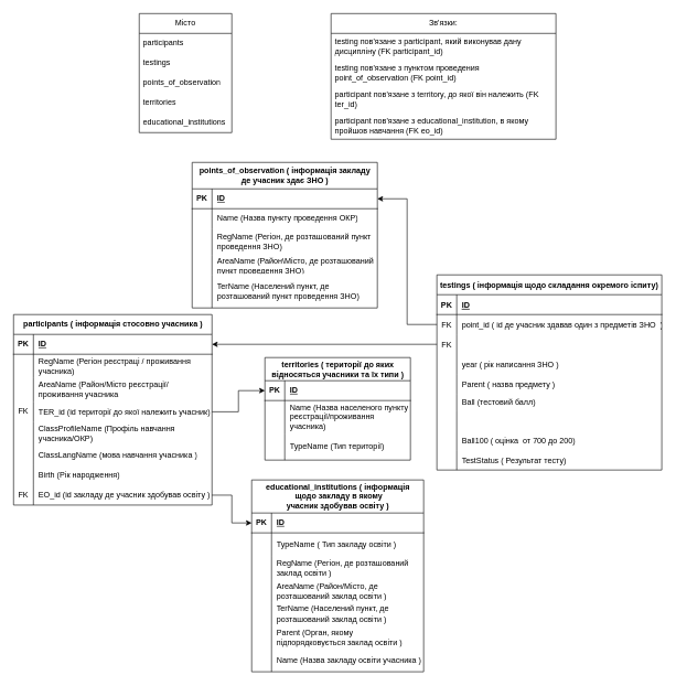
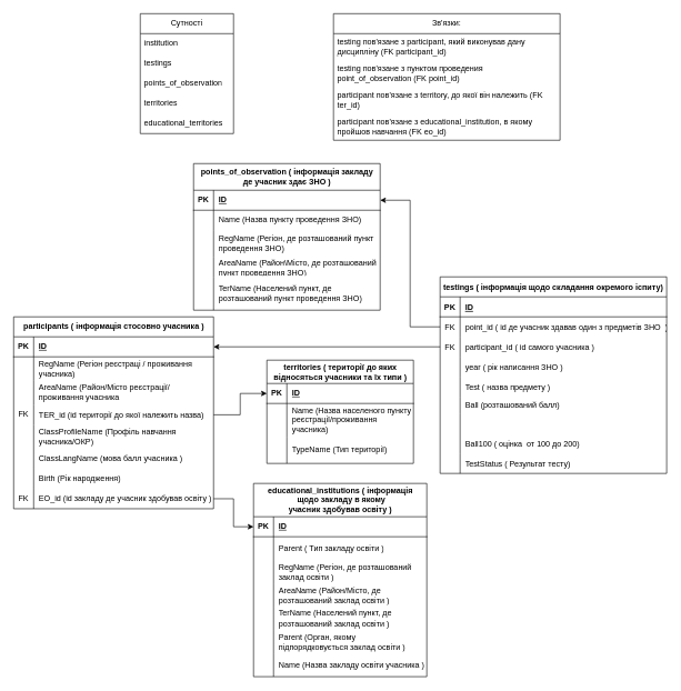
- <mxCell id="2" value="Місто" style="swimlane;fontStyle=0;childLayout=stackLayout;horizontal=1;startSize=30;horizontalStack=0;resizeParent=1;resizeParentMax=0;resizeLast=0;collapsible=1;marginBottom=0;whiteSpace=wrap;html=1;" parent="1" vertex="1"><mxGeometry x="210" y="20" width="140" height="180" as="geometry" /></mxCell>
+ <mxCell id="2" value="Сутності" style="swimlane;fontStyle=0;childLayout=stackLayout;horizontal=1;startSize=30;horizontalStack=0;resizeParent=1;resizeParentMax=0;resizeLast=0;collapsible=1;marginBottom=0;whiteSpace=wrap;html=1;" parent="1" vertex="1"><mxGeometry x="210" y="20" width="140" height="180" as="geometry" /></mxCell>
- <mxCell id="3" value="participants" style="text;strokeColor=none;fillColor=none;align=left;verticalAlign=middle;spacingLeft=4;spacingRight=4;overflow=hidden;points=[[0,0.5],[1,0.5]];portConstraint=eastwest;rotatable=0;whiteSpace=wrap;html=1;" parent="2" vertex="1"><mxGeometry y="30" width="140" height="30" as="geometry" /></mxCell>
+ <mxCell id="3" value="institution" style="text;strokeColor=none;fillColor=none;align=left;verticalAlign=middle;spacingLeft=4;spacingRight=4;overflow=hidden;points=[[0,0.5],[1,0.5]];portConstraint=eastwest;rotatable=0;whiteSpace=wrap;html=1;" parent="2" vertex="1"><mxGeometry y="30" width="140" height="30" as="geometry" /></mxCell>
- <mxCell id="7" value="educational_institutions" style="text;strokeColor=none;fillColor=none;align=left;verticalAlign=middle;spacingLeft=4;spacingRight=4;overflow=hidden;points=[[0,0.5],[1,0.5]];portConstraint=eastwest;rotatable=0;whiteSpace=wrap;html=1;" parent="2" vertex="1"><mxGeometry y="150" width="140" height="30" as="geometry" /></mxCell>
+ <mxCell id="7" value="educational_territories" style="text;strokeColor=none;fillColor=none;align=left;verticalAlign=middle;spacingLeft=4;spacingRight=4;overflow=hidden;points=[[0,0.5],[1,0.5]];portConstraint=eastwest;rotatable=0;whiteSpace=wrap;html=1;" parent="2" vertex="1"><mxGeometry y="150" width="140" height="30" as="geometry" /></mxCell>
- <mxCell id="68" value="Name (Назва пункту проведення ОКР)" style="shape=partialRectangle;connectable=0;fillColor=none;top=0;left=0;bottom=0;right=0;align=left;spacingLeft=6;overflow=hidden;whiteSpace=wrap;html=1;" parent="66" vertex="1"><mxGeometry x="30" width="250" height="30" as="geometry"><mxRectangle width="250" height="30" as="alternateBounds" /></mxGeometry></mxCell>
+ <mxCell id="68" value="Name (Назва пункту проведення ЗНО)" style="shape=partialRectangle;connectable=0;fillColor=none;top=0;left=0;bottom=0;right=0;align=left;spacingLeft=6;overflow=hidden;whiteSpace=wrap;html=1;" parent="66" vertex="1"><mxGeometry x="30" width="250" height="30" as="geometry"><mxRectangle width="250" height="30" as="alternateBounds" /></mxGeometry></mxCell>
+ <mxCell id="22" value="participant_id ( id самого учасника )" style="shape=partialRectangle;overflow=hidden;connectable=0;fillColor=none;top=0;left=0;bottom=0;right=0;align=left;spacingLeft=6;" parent="20" vertex="1"><mxGeometry x="30" width="310" height="30" as="geometry"><mxRectangle width="310" height="30" as="alternateBounds" /></mxGeometry></mxCell>
- <mxCell id="28" value="Parent ( назва предмету )" style="shape=partialRectangle;overflow=hidden;connectable=0;fillColor=none;top=0;left=0;bottom=0;right=0;align=left;spacingLeft=6;" parent="26" vertex="1"><mxGeometry x="30" width="310" height="30" as="geometry"><mxRectangle width="310" height="30" as="alternateBounds" /></mxGeometry></mxCell>
+ <mxCell id="28" value="Test ( назва предмету )" style="shape=partialRectangle;overflow=hidden;connectable=0;fillColor=none;top=0;left=0;bottom=0;right=0;align=left;spacingLeft=6;" parent="26" vertex="1"><mxGeometry x="30" width="310" height="30" as="geometry"><mxRectangle width="310" height="30" as="alternateBounds" /></mxGeometry></mxCell>
- <mxCell id="31" value="Ball (тестовий балл)" style="shape=partialRectangle;overflow=hidden;connectable=0;fillColor=none;top=0;left=0;bottom=0;right=0;align=left;spacingLeft=6;" parent="29" vertex="1"><mxGeometry x="30" width="310" height="25" as="geometry"><mxRectangle width="310" height="25" as="alternateBounds" /></mxGeometry></mxCell>
+ <mxCell id="31" value="Ball (розташований балл)" style="shape=partialRectangle;overflow=hidden;connectable=0;fillColor=none;top=0;left=0;bottom=0;right=0;align=left;spacingLeft=6;" parent="29" vertex="1"><mxGeometry x="30" width="310" height="25" as="geometry"><mxRectangle width="310" height="25" as="alternateBounds" /></mxGeometry></mxCell>
- <mxCell id="90" value="TER_id (id території до якої належить учасник)&lt;span style=&quot;border-color: var(--border-color); font-size: 14px; background-color: rgb(250, 250, 250); font-family: Roboto, -apple-system, &amp;quot;apple color emoji&amp;quot;, BlinkMacSystemFont, &amp;quot;Segoe UI&amp;quot;, Oxygen-Sans, Ubuntu, Cantarell, &amp;quot;Helvetica Neue&amp;quot;, sans-serif;&quot;&gt;&lt;br style=&quot;border-color: var(--border-color);&quot;&gt;&lt;/span&gt;" style="shape=partialRectangle;connectable=0;fillColor=none;top=0;left=0;bottom=0;right=0;align=left;spacingLeft=6;overflow=hidden;whiteSpace=wrap;html=1;" parent="88" vertex="1"><mxGeometry x="30" width="270" height="30" as="geometry"><mxRectangle width="270" height="30" as="alternateBounds" /></mxGeometry></mxCell>
+ <mxCell id="90" value="TER_id (id території до якої належить назва)&lt;span style=&quot;border-color: var(--border-color); font-size: 14px; background-color: rgb(250, 250, 250); font-family: Roboto, -apple-system, &amp;quot;apple color emoji&amp;quot;, BlinkMacSystemFont, &amp;quot;Segoe UI&amp;quot;, Oxygen-Sans, Ubuntu, Cantarell, &amp;quot;Helvetica Neue&amp;quot;, sans-serif;&quot;&gt;&lt;br style=&quot;border-color: var(--border-color);&quot;&gt;&lt;/span&gt;" style="shape=partialRectangle;connectable=0;fillColor=none;top=0;left=0;bottom=0;right=0;align=left;spacingLeft=6;overflow=hidden;whiteSpace=wrap;html=1;" parent="88" vertex="1"><mxGeometry x="30" width="270" height="30" as="geometry"><mxRectangle width="270" height="30" as="alternateBounds" /></mxGeometry></mxCell>
- <mxCell id="36" value="Ball100 ( оцінка  от 700 до 200)" style="shape=partialRectangle;overflow=hidden;connectable=0;fillColor=none;top=0;left=0;bottom=0;right=0;align=left;spacingLeft=6;" parent="34" vertex="1"><mxGeometry x="30" width="310" height="30" as="geometry"><mxRectangle width="310" height="30" as="alternateBounds" /></mxGeometry></mxCell>
+ <mxCell id="36" value="Ball100 ( оцінка  от 100 до 200)" style="shape=partialRectangle;overflow=hidden;connectable=0;fillColor=none;top=0;left=0;bottom=0;right=0;align=left;spacingLeft=6;" parent="34" vertex="1"><mxGeometry x="30" width="310" height="30" as="geometry"><mxRectangle width="310" height="30" as="alternateBounds" /></mxGeometry></mxCell>
- <mxCell id="96" value="ClassLangName (мова навчання учасника )" style="shape=partialRectangle;connectable=0;fillColor=none;top=0;left=0;bottom=0;right=0;align=left;spacingLeft=6;overflow=hidden;whiteSpace=wrap;html=1;" parent="94" vertex="1"><mxGeometry x="30" width="270" height="30" as="geometry"><mxRectangle width="270" height="30" as="alternateBounds" /></mxGeometry></mxCell>
+ <mxCell id="96" value="ClassLangName (мова балл учасника )" style="shape=partialRectangle;connectable=0;fillColor=none;top=0;left=0;bottom=0;right=0;align=left;spacingLeft=6;overflow=hidden;whiteSpace=wrap;html=1;" parent="94" vertex="1"><mxGeometry x="30" width="270" height="30" as="geometry"><mxRectangle width="270" height="30" as="alternateBounds" /></mxGeometry></mxCell>
- <mxCell id="46" value="TypeName (&amp;nbsp;Тип закладу освіти )" style="shape=partialRectangle;connectable=0;fillColor=none;top=0;left=0;bottom=0;right=0;align=left;spacingLeft=6;overflow=hidden;whiteSpace=wrap;html=1;" parent="44" vertex="1"><mxGeometry x="30" width="230" height="35" as="geometry"><mxRectangle width="230" height="35" as="alternateBounds" /></mxGeometry></mxCell>
+ <mxCell id="46" value="Parent (&amp;nbsp;Тип закладу освіти )" style="shape=partialRectangle;connectable=0;fillColor=none;top=0;left=0;bottom=0;right=0;align=left;spacingLeft=6;overflow=hidden;whiteSpace=wrap;html=1;" parent="44" vertex="1"><mxGeometry x="30" width="230" height="35" as="geometry"><mxRectangle width="230" height="35" as="alternateBounds" /></mxGeometry></mxCell>
